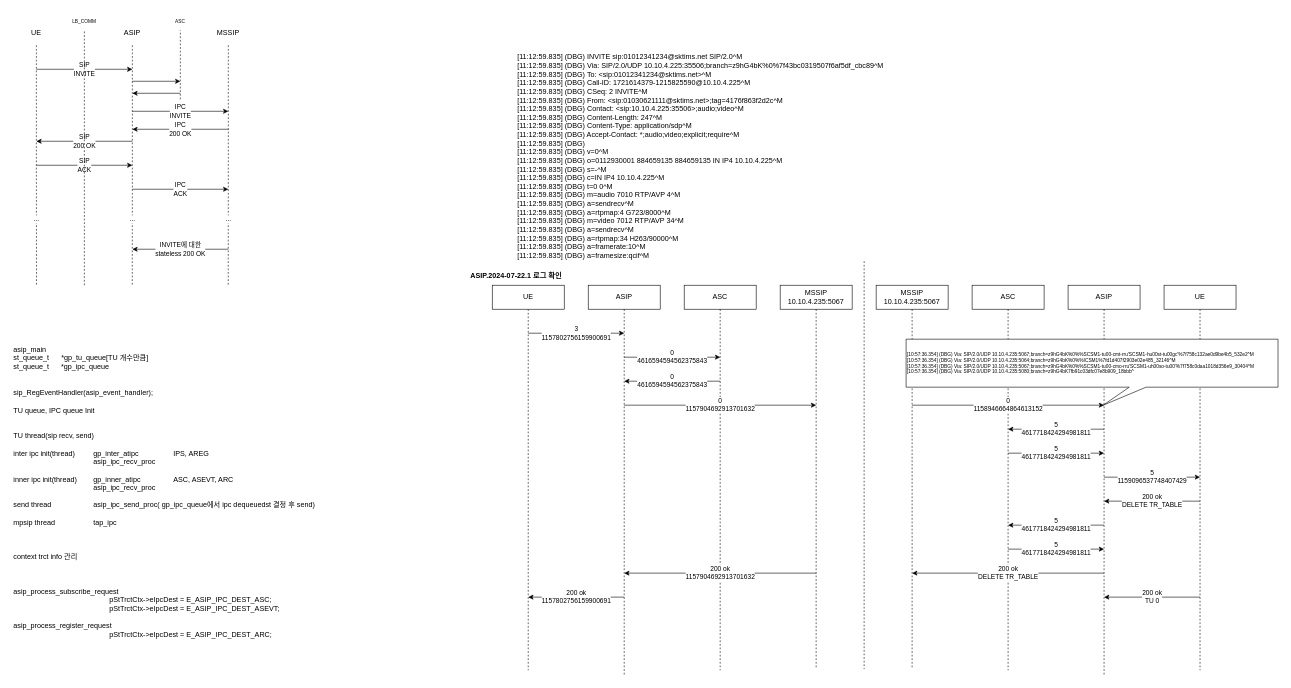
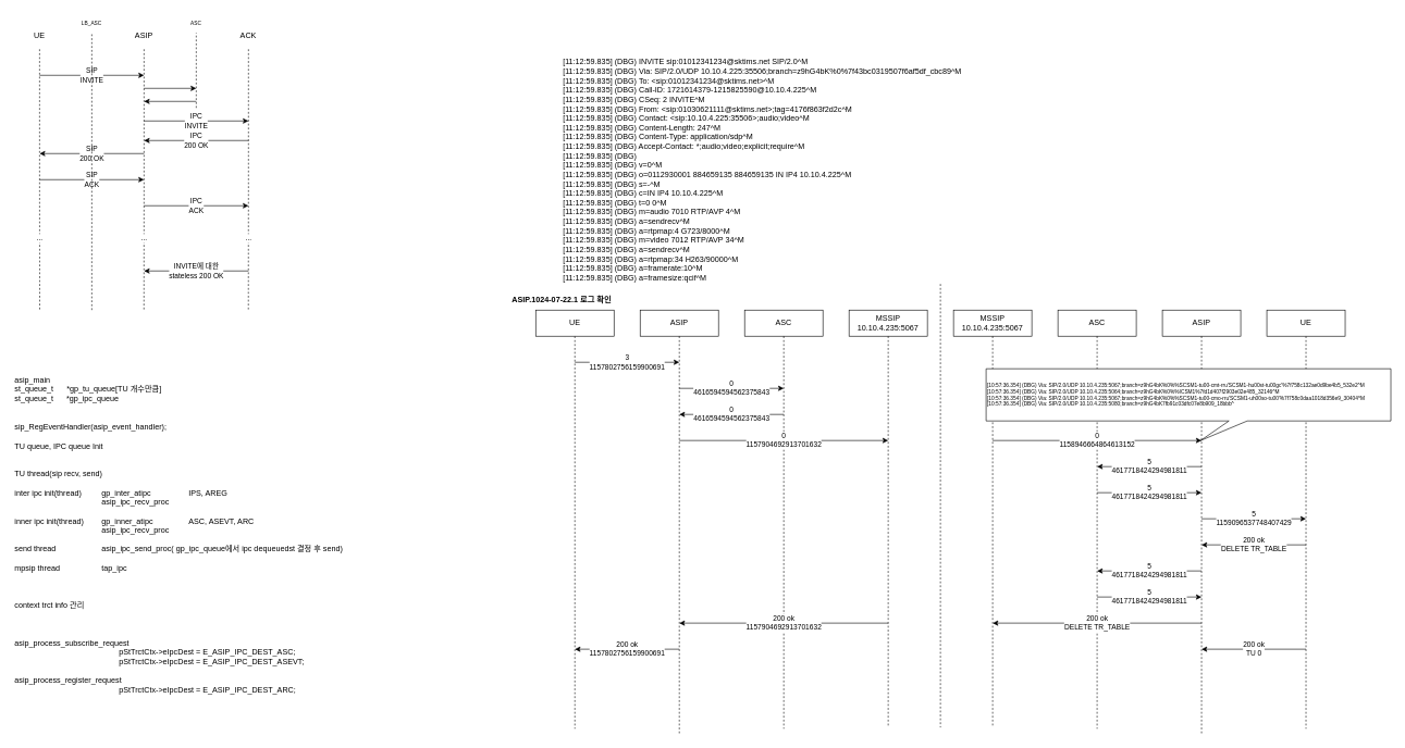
- <mxCell id="16" value="&lt;font style=&quot;font-size: 8px;&quot;&gt;LB_COMM&lt;/font&gt;" style="text;html=1;align=center;verticalAlign=middle;whiteSpace=wrap;rounded=0;" parent="1" vertex="1"><mxGeometry x="110" y="20" width="60" height="30" as="geometry" /></mxCell>
+ <mxCell id="16" value="&lt;font style=&quot;font-size: 8px;&quot;&gt;LB_ASC&lt;/font&gt;" style="text;html=1;align=center;verticalAlign=middle;whiteSpace=wrap;rounded=0;" parent="1" vertex="1"><mxGeometry x="110" y="20" width="60" height="30" as="geometry" /></mxCell>
- <mxCell id="5" value="MSSIP" style="text;html=1;align=center;verticalAlign=middle;whiteSpace=wrap;rounded=0;" parent="1" vertex="1"><mxGeometry x="340" y="35" width="80" height="40" as="geometry" /></mxCell>
+ <mxCell id="5" value="ACK" style="text;html=1;align=center;verticalAlign=middle;whiteSpace=wrap;rounded=0;" parent="1" vertex="1"><mxGeometry x="340" y="35" width="80" height="40" as="geometry" /></mxCell>
- <mxCell id="42" value="&lt;b&gt;ASIP.2024-07-22.1 로그 확인&lt;/b&gt;" style="text;html=1;align=center;verticalAlign=middle;whiteSpace=wrap;rounded=0;" parent="1" vertex="1"><mxGeometry x="760" y="445" width="200" height="30" as="geometry" /></mxCell>
+ <mxCell id="42" value="&lt;b&gt;ASIP.1024-07-22.1 로그 확인&lt;/b&gt;" style="text;html=1;align=center;verticalAlign=middle;whiteSpace=wrap;rounded=0;" parent="1" vertex="1"><mxGeometry x="760" y="445" width="200" height="30" as="geometry" /></mxCell>
